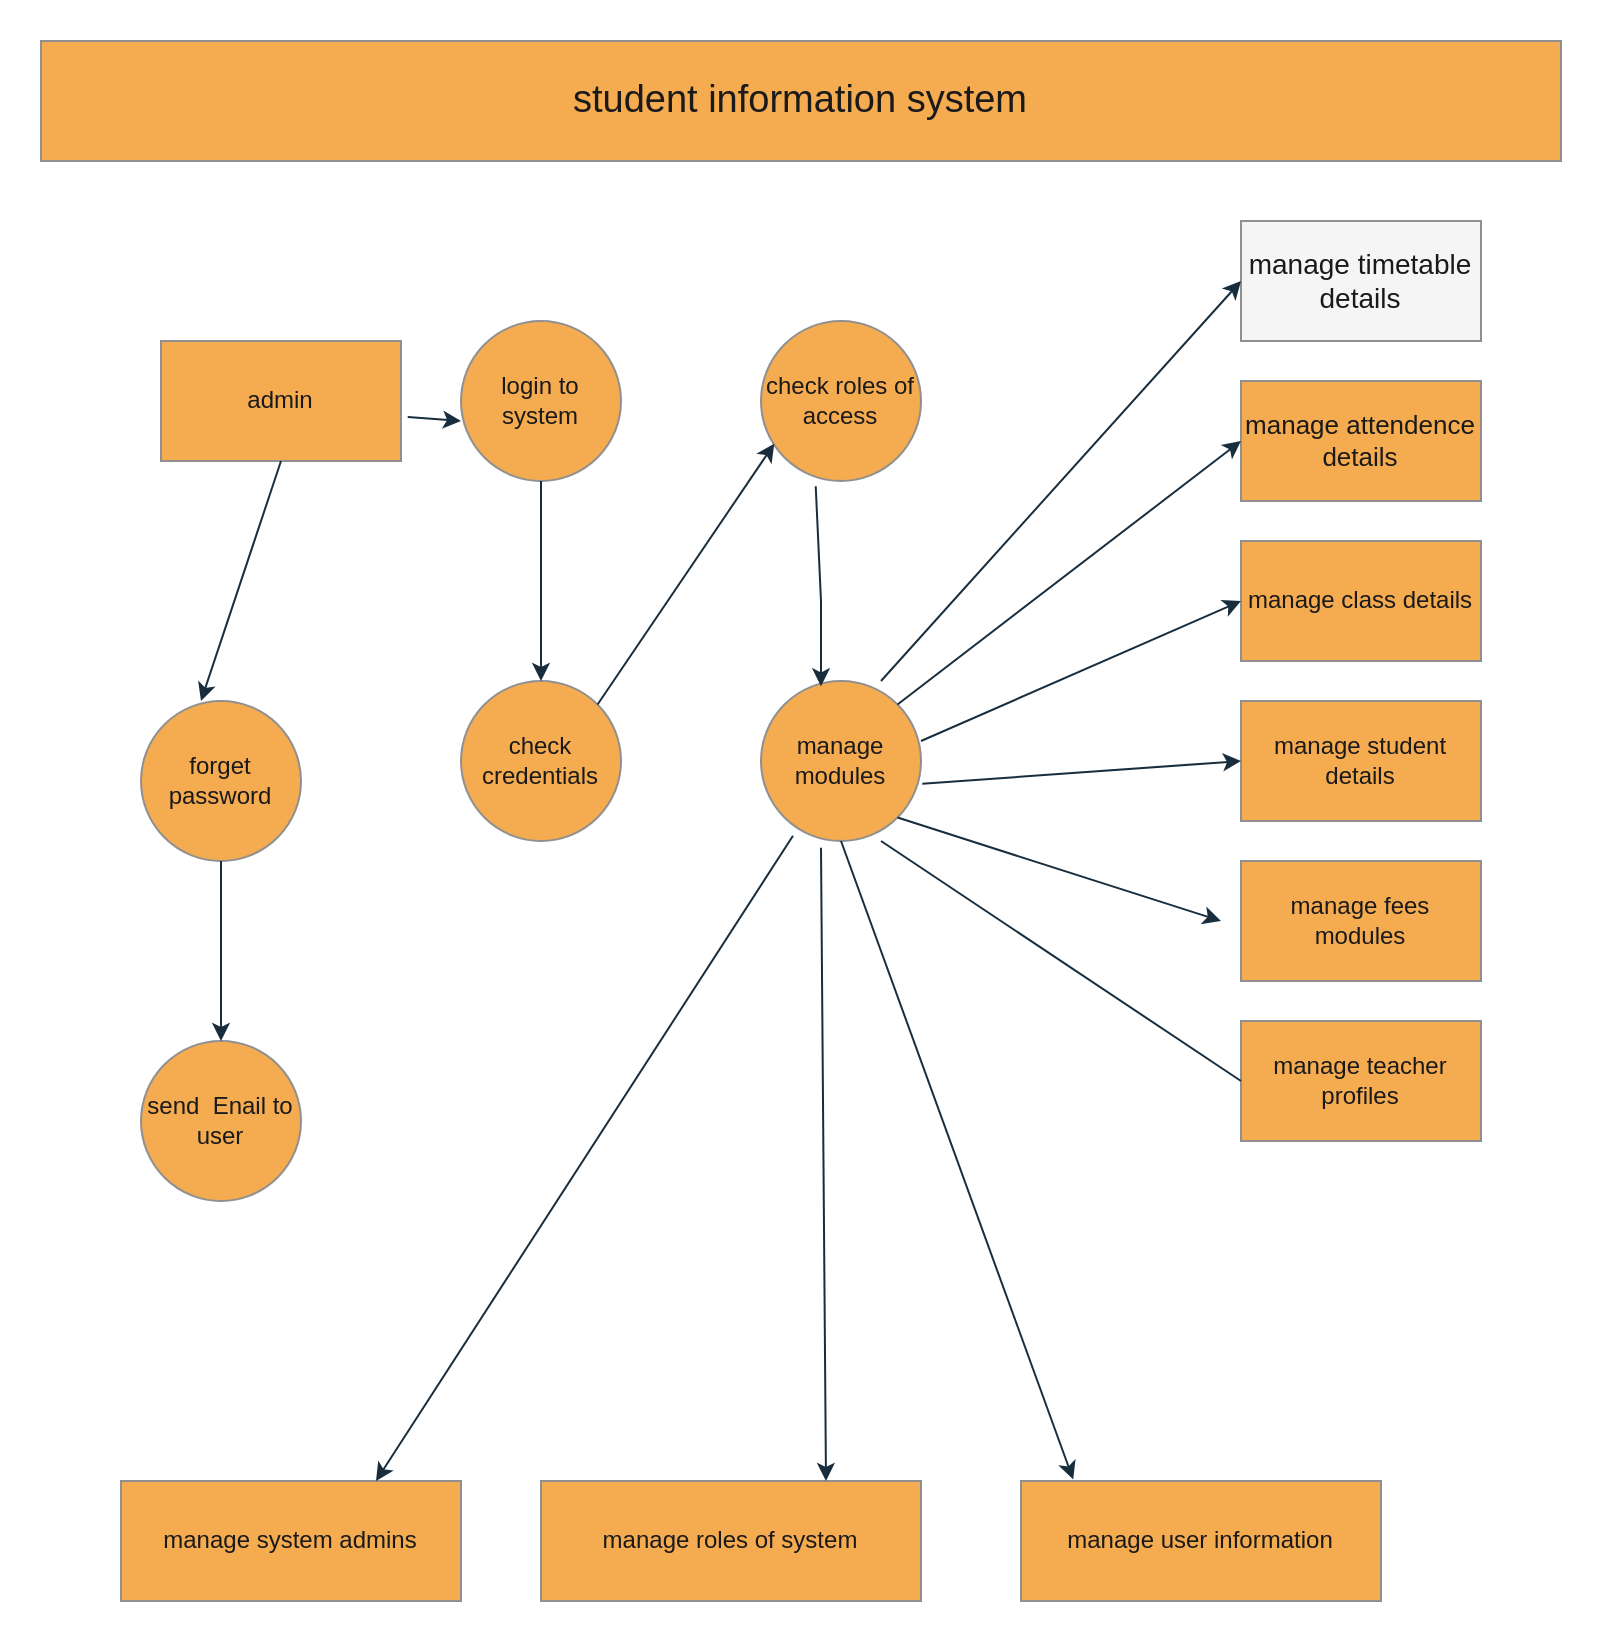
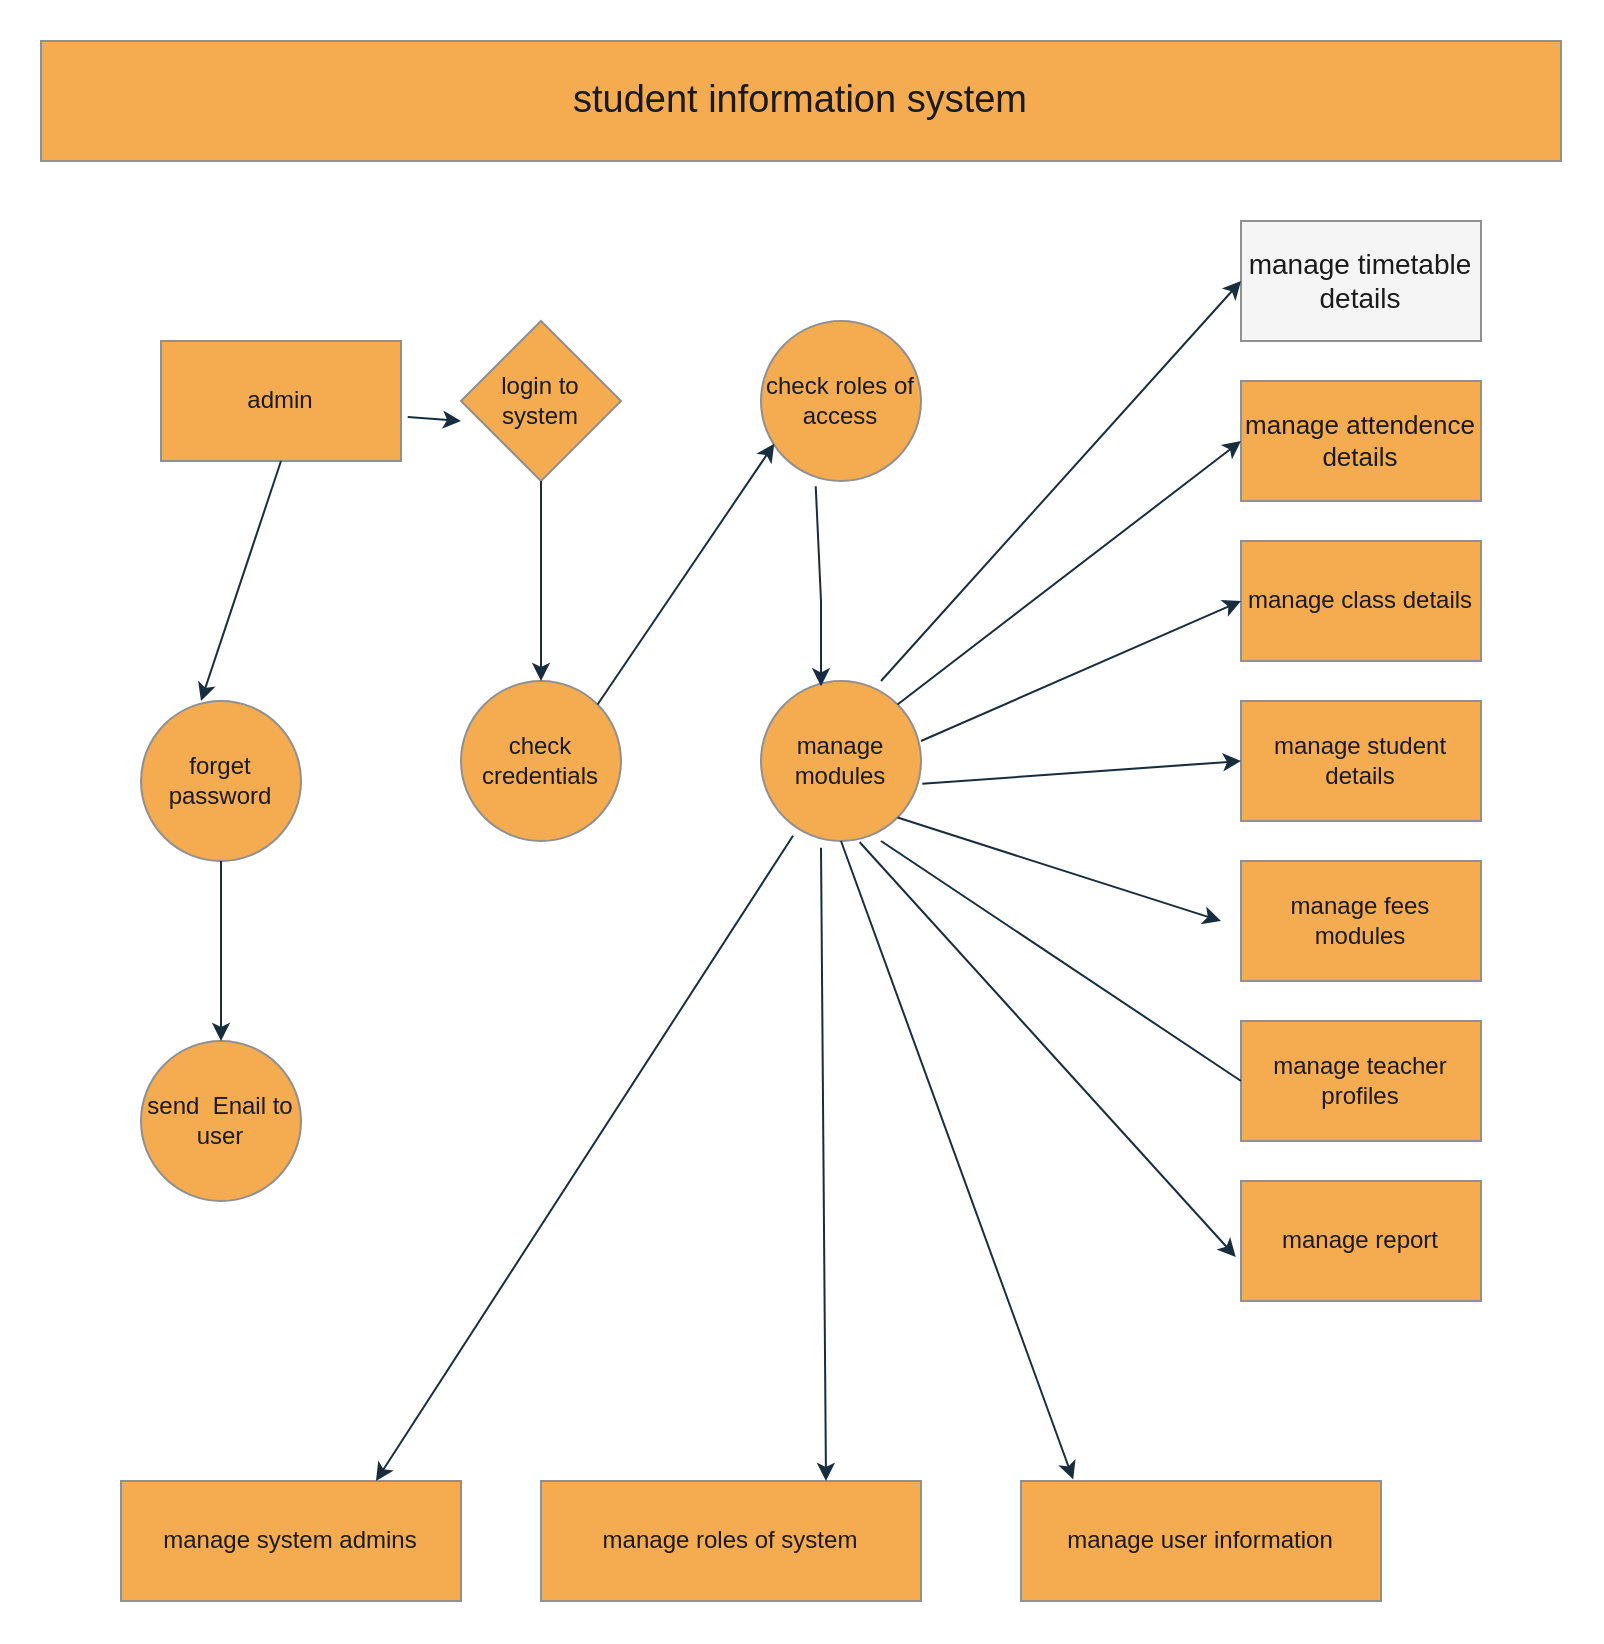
- <mxCell id="10" value="login to system" style="ellipse;whiteSpace=wrap;html=1;aspect=fixed;labelBackgroundColor=none;fillColor=#F5AB50;strokeColor=#909090;fontColor=#1A1A1A;" vertex="1" parent="1"><mxGeometry x="230" y="160" width="80" height="80" as="geometry" /></mxCell>
+ <mxCell id="10" value="login to system" style="rhombus;whiteSpace=wrap;html=1;aspect=fixed;labelBackgroundColor=none;fillColor=#F5AB50;strokeColor=#909090;fontColor=#1A1A1A;" vertex="1" parent="1"><mxGeometry x="230" y="160" width="80" height="80" as="geometry" /></mxCell>
+ <mxCell id="26" value="" style="endArrow=classic;html=1;rounded=0;entryX=-0.022;entryY=0.633;entryDx=0;entryDy=0;entryPerimeter=0;exitX=0.617;exitY=1.008;exitDx=0;exitDy=0;exitPerimeter=0;labelBackgroundColor=none;strokeColor=#182E3E;fontColor=default;" edge="1" parent="1" source="17" target="8"><mxGeometry width="50" height="50" relative="1" as="geometry"><mxPoint x="410" y="500" as="sourcePoint" /><mxPoint x="460" y="450" as="targetPoint" /></mxGeometry></mxCell>
+ <mxCell id="8" value="manage report" style="rounded=0;whiteSpace=wrap;html=1;labelBackgroundColor=none;fillColor=#F5AB50;strokeColor=#909090;fontColor=#1A1A1A;" vertex="1" parent="1"><mxGeometry x="620" y="590" width="120" height="60" as="geometry" /></mxCell>
